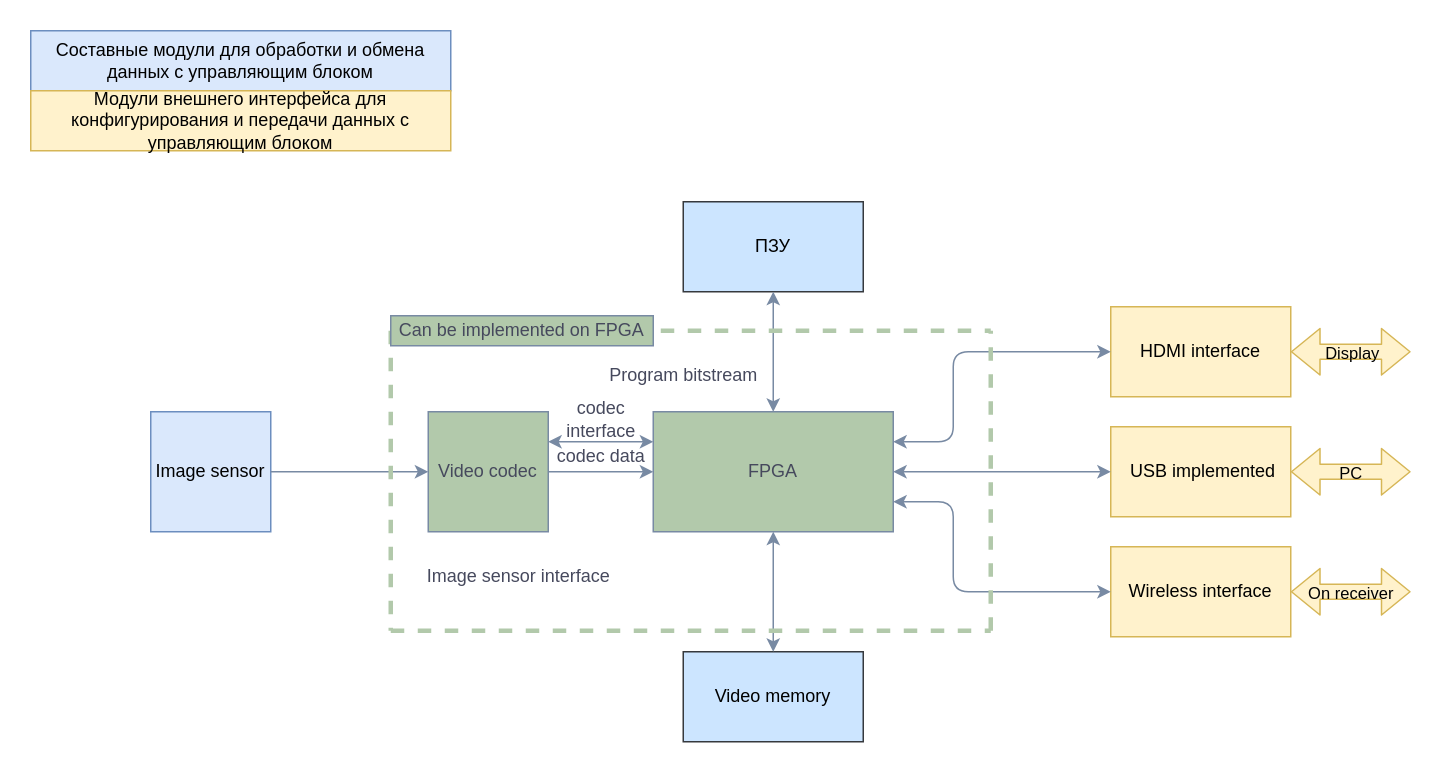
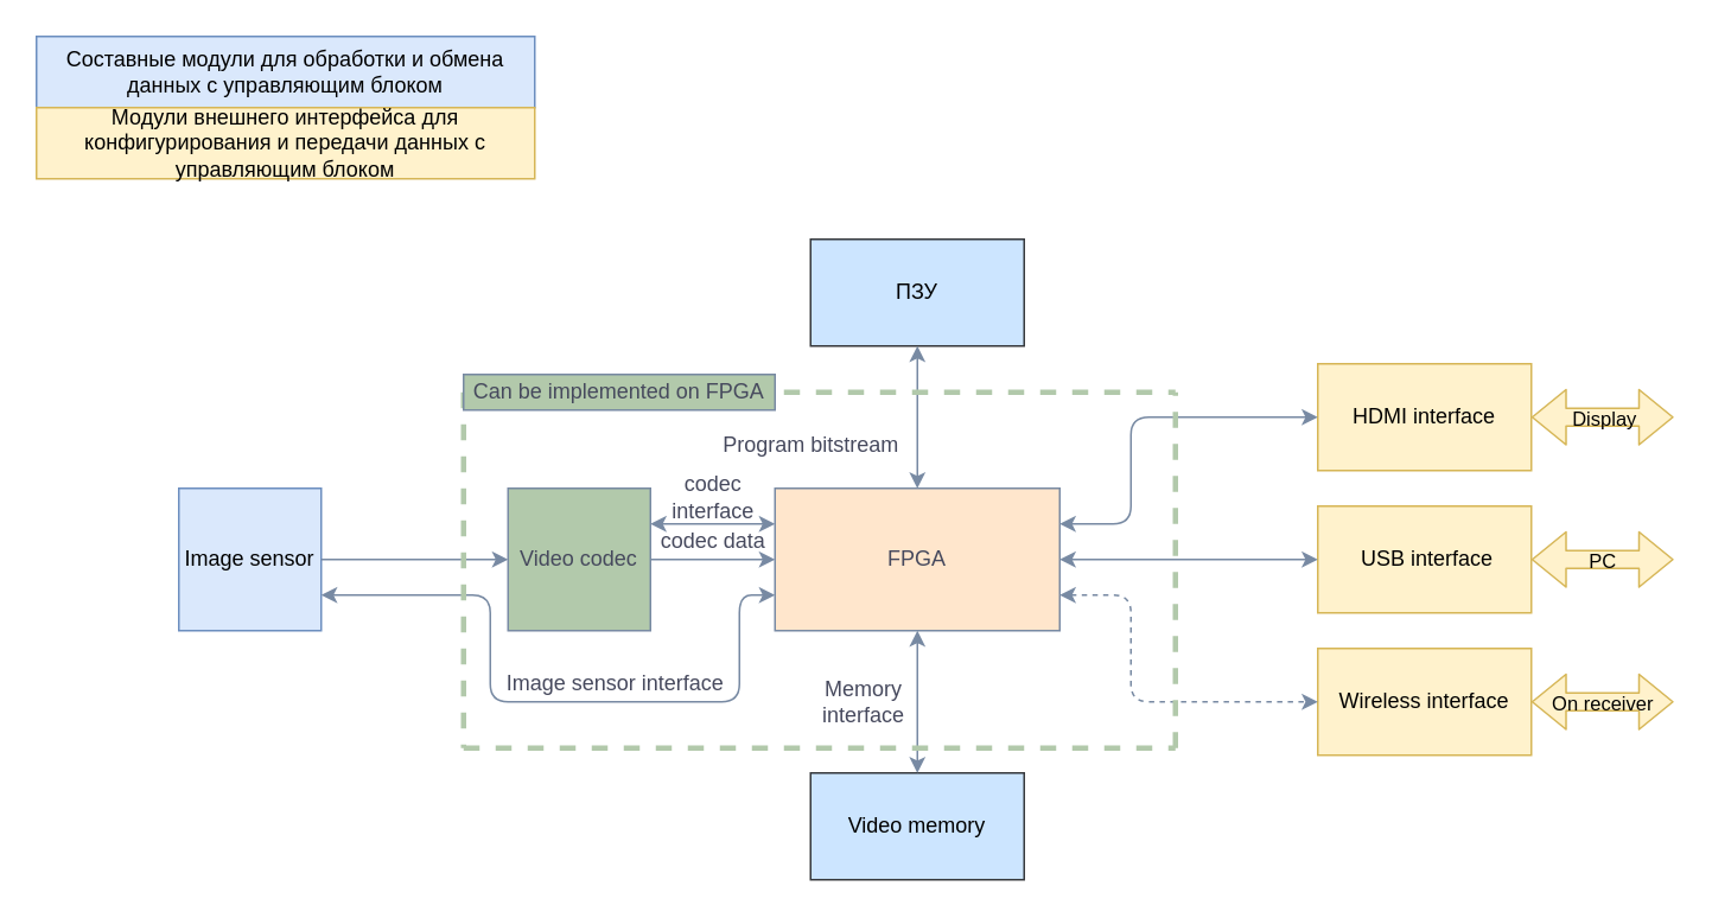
- <mxCell id="4" value="FPGA" style="rounded=0;whiteSpace=wrap;html=1;fillColor=#B2C9AB;strokeColor=#788AA3;fontColor=#46495D;" vertex="1" parent="1"><mxGeometry x="435" y="274" width="160" height="80" as="geometry" /></mxCell>
+ <mxCell id="4" value="FPGA" style="rounded=0;whiteSpace=wrap;html=1;fillColor=#ffe6cc;strokeColor=#788AA3;fontColor=#46495D;" vertex="1" parent="1"><mxGeometry x="435" y="274" width="160" height="80" as="geometry" /></mxCell>
- <mxCell id="7" value="&amp;nbsp;USB implemented" style="rounded=0;whiteSpace=wrap;html=1;fillColor=#fff2cc;strokeColor=#d6b656;" vertex="1" parent="1"><mxGeometry x="740" y="284" width="120" height="60" as="geometry" /></mxCell>
+ <mxCell id="7" value="&amp;nbsp;USB interface" style="rounded=0;whiteSpace=wrap;html=1;fillColor=#fff2cc;strokeColor=#d6b656;" vertex="1" parent="1"><mxGeometry x="740" y="284" width="120" height="60" as="geometry" /></mxCell>
+ <mxCell id="14" value="" style="endArrow=classic;startArrow=classic;html=1;entryX=0;entryY=0.75;entryDx=0;entryDy=0;exitX=1;exitY=0.75;exitDx=0;exitDy=0;strokeColor=#788AA3;fontColor=#46495D;" edge="1" parent="1" source="2" target="4"><mxGeometry width="50" height="50" relative="1" as="geometry"><mxPoint x="235" y="364" as="sourcePoint" /><mxPoint x="335" y="379" as="targetPoint" /><Array as="points"><mxPoint x="275" y="334" /><mxPoint x="275" y="364" /><mxPoint x="275" y="394" /><mxPoint x="365" y="394" /><mxPoint x="415" y="394" /><mxPoint x="415" y="364" /><mxPoint x="415" y="334" /></Array></mxGeometry></mxCell>
+ <mxCell id="21" value="Memory&lt;br&gt;interface" style="text;html=1;strokeColor=none;fillColor=none;align=center;verticalAlign=middle;whiteSpace=wrap;rounded=0;fontColor=#46495D;" vertex="1" parent="1"><mxGeometry x="465" y="384" width="40" height="20" as="geometry" /></mxCell>
- <mxCell id="24" value="" style="endArrow=classic;startArrow=classic;html=1;exitX=1;exitY=0.75;exitDx=0;exitDy=0;entryX=0;entryY=0.5;entryDx=0;entryDy=0;strokeColor=#788AA3;fontColor=#46495D;" edge="1" parent="1" source="4" target="10"><mxGeometry width="50" height="50" relative="1" as="geometry"><mxPoint x="595" y="474" as="sourcePoint" /><mxPoint x="655" y="474" as="targetPoint" /><Array as="points"><mxPoint x="635" y="334" /><mxPoint x="635" y="364" /><mxPoint x="635" y="394" /></Array></mxGeometry></mxCell>
+ <mxCell id="24" value="" style="endArrow=classic;startArrow=classic;html=1;exitX=1;exitY=0.75;exitDx=0;exitDy=0;entryX=0;entryY=0.5;entryDx=0;entryDy=0;strokeColor=#788AA3;fontColor=#46495D;dashed=1;" edge="1" parent="1" source="4" target="10"><mxGeometry width="50" height="50" relative="1" as="geometry"><mxPoint x="595" y="474" as="sourcePoint" /><mxPoint x="655" y="474" as="targetPoint" /><Array as="points"><mxPoint x="635" y="334" /><mxPoint x="635" y="364" /><mxPoint x="635" y="394" /></Array></mxGeometry></mxCell>
